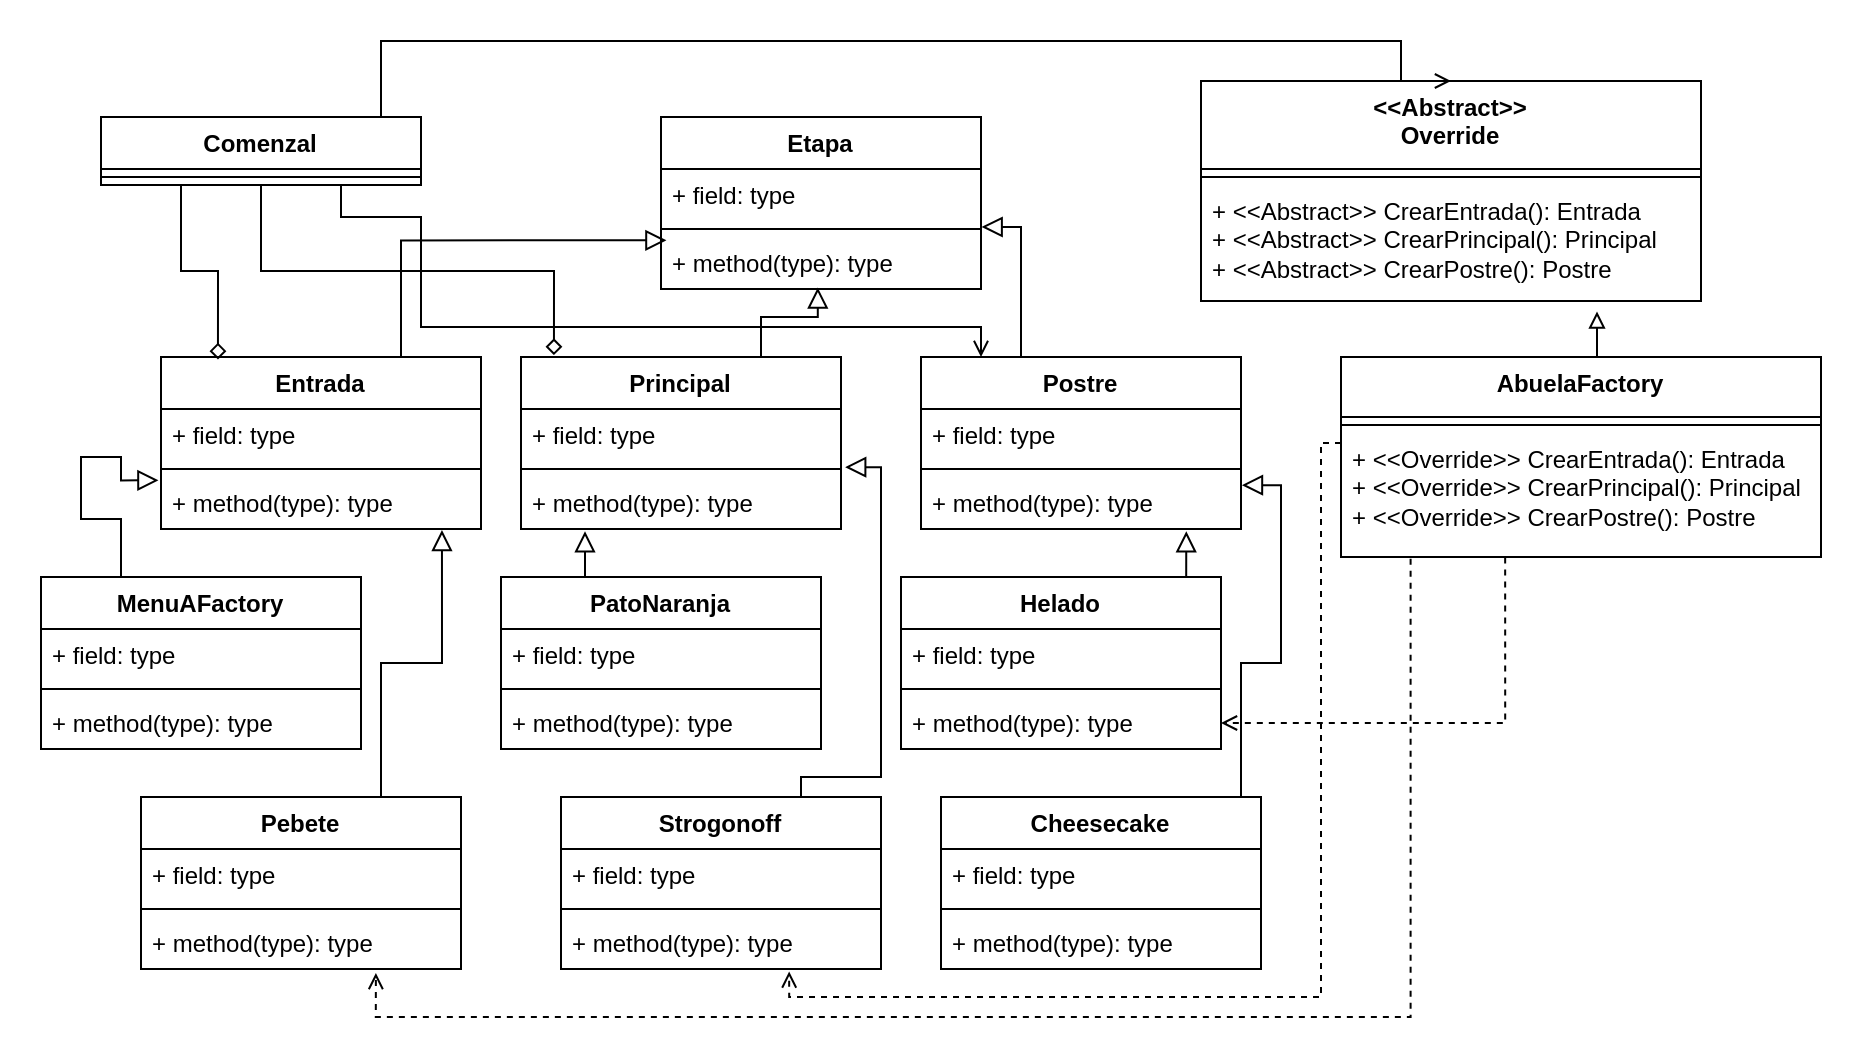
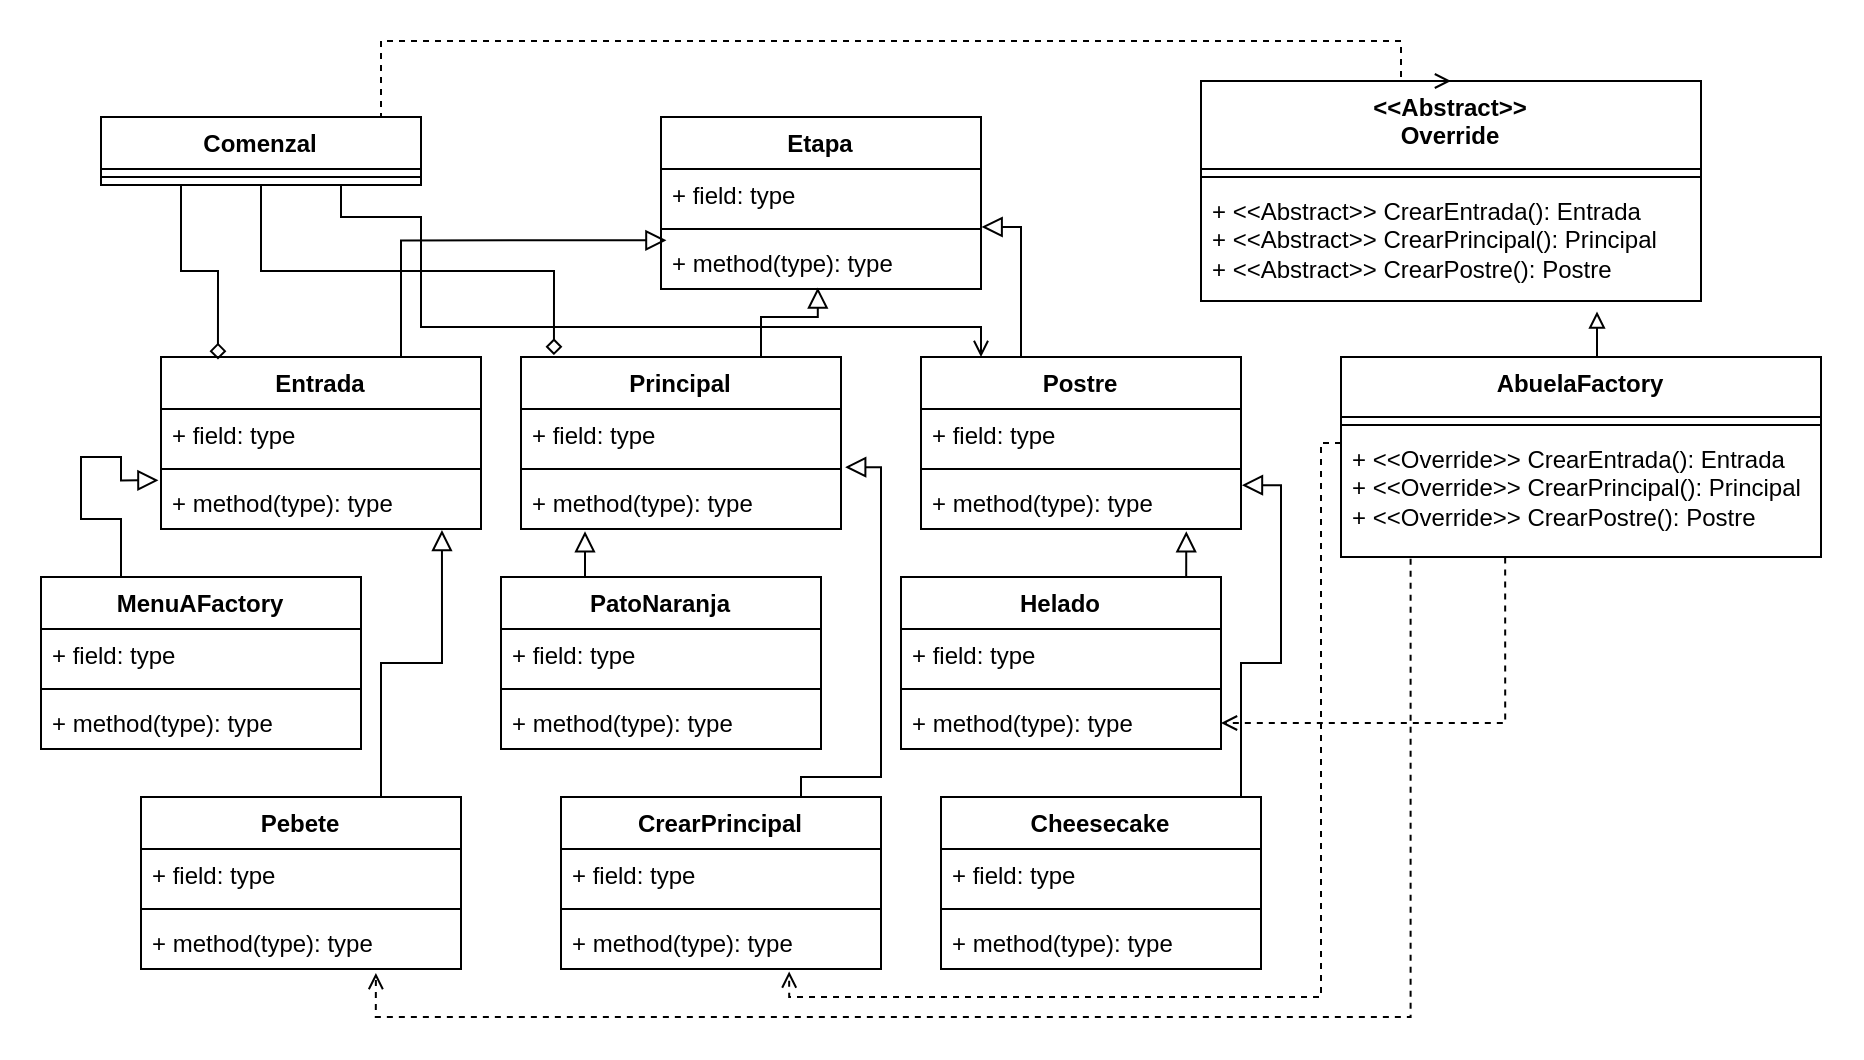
- <mxCell id="62" style="edgeStyle=orthogonalEdgeStyle;rounded=0;orthogonalLoop=1;jettySize=auto;html=1;exitX=1;exitY=0.5;exitDx=0;exitDy=0;entryX=0.5;entryY=0;entryDx=0;entryDy=0;endArrow=open;endFill=0;" edge="1" parent="1" source="63" target="51"><mxGeometry relative="1" as="geometry"><Array as="points"><mxPoint x="190" y="75" /><mxPoint x="190" y="20" /><mxPoint x="700" y="20" /></Array></mxGeometry></mxCell>
+ <mxCell id="62" style="edgeStyle=orthogonalEdgeStyle;rounded=0;orthogonalLoop=1;jettySize=auto;html=1;exitX=1;exitY=0.5;exitDx=0;exitDy=0;entryX=0.5;entryY=0;entryDx=0;entryDy=0;endArrow=open;endFill=0;dashed=1;" edge="1" parent="1" source="63" target="51"><mxGeometry relative="1" as="geometry"><Array as="points"><mxPoint x="190" y="75" /><mxPoint x="190" y="20" /><mxPoint x="700" y="20" /></Array></mxGeometry></mxCell>
- <mxCell id="35" value="Strogonoff" style="swimlane;fontStyle=1;align=center;verticalAlign=top;childLayout=stackLayout;horizontal=1;startSize=26;horizontalStack=0;resizeParent=1;resizeParentMax=0;resizeLast=0;collapsible=1;marginBottom=0;whiteSpace=wrap;html=1;" vertex="1" parent="1"><mxGeometry x="280" y="398" width="160" height="86" as="geometry" /></mxCell>
+ <mxCell id="35" value="CrearPrincipal" style="swimlane;fontStyle=1;align=center;verticalAlign=top;childLayout=stackLayout;horizontal=1;startSize=26;horizontalStack=0;resizeParent=1;resizeParentMax=0;resizeLast=0;collapsible=1;marginBottom=0;whiteSpace=wrap;html=1;" vertex="1" parent="1"><mxGeometry x="280" y="398" width="160" height="86" as="geometry" /></mxCell>
